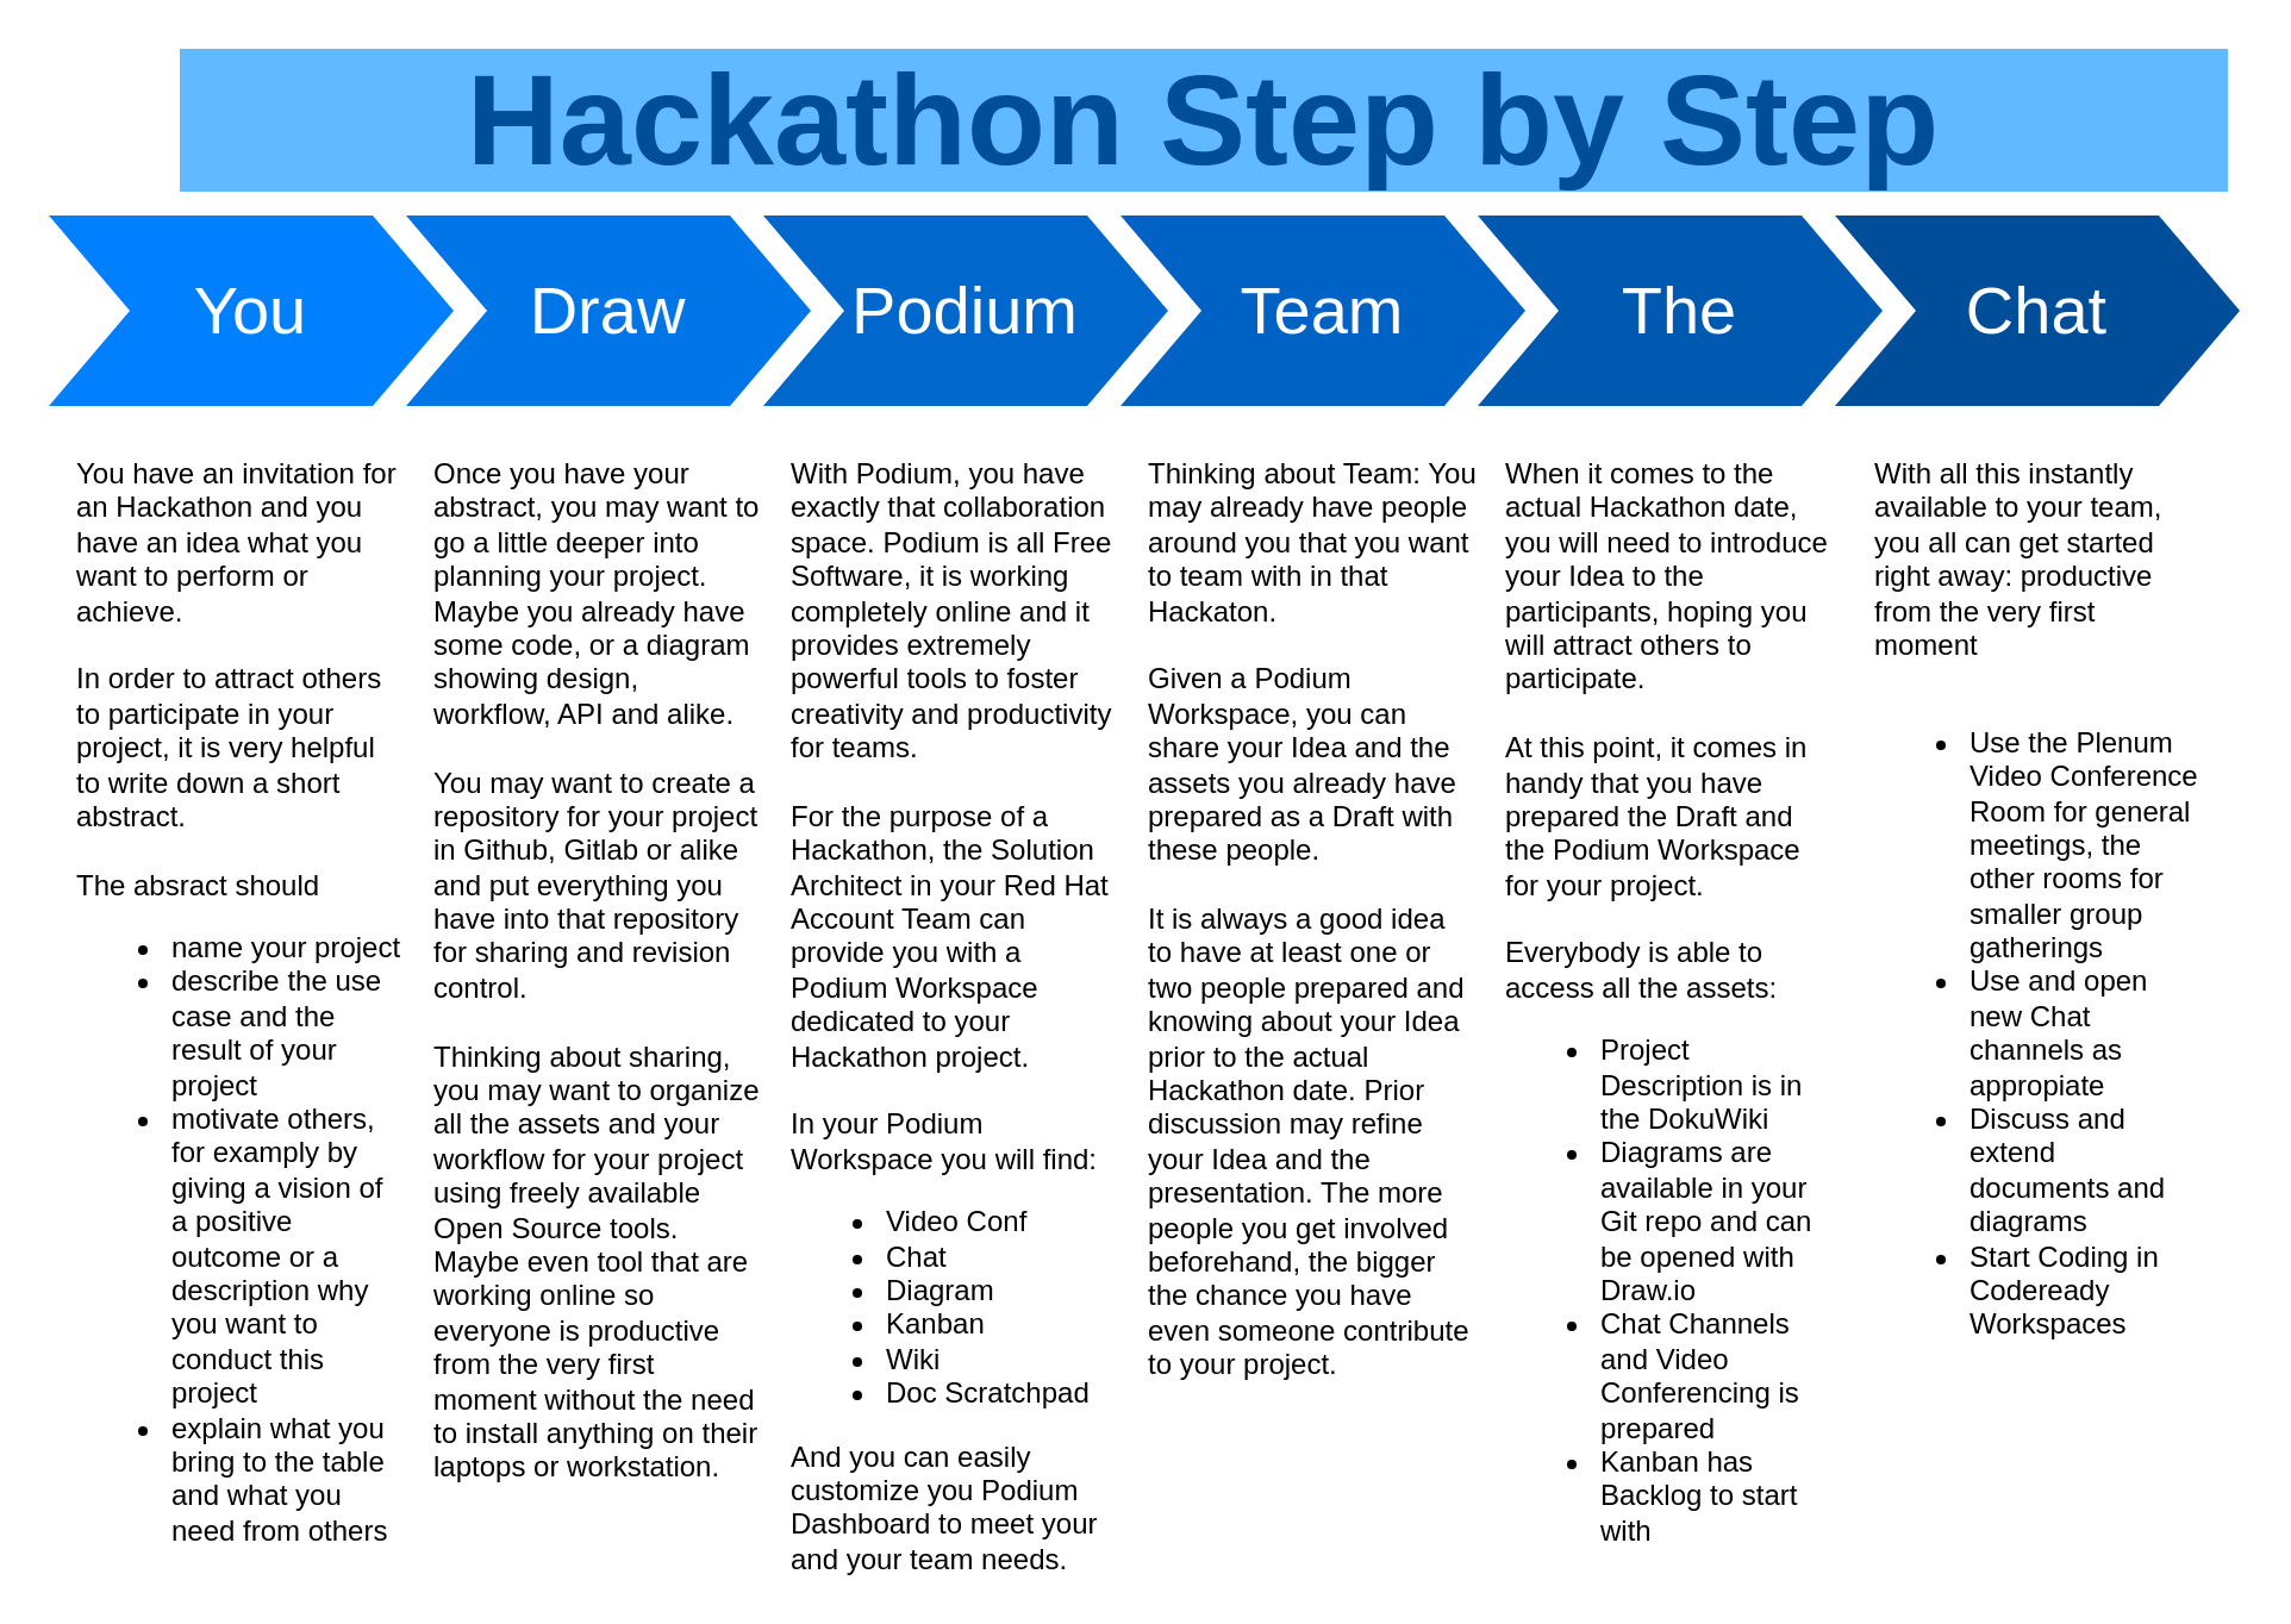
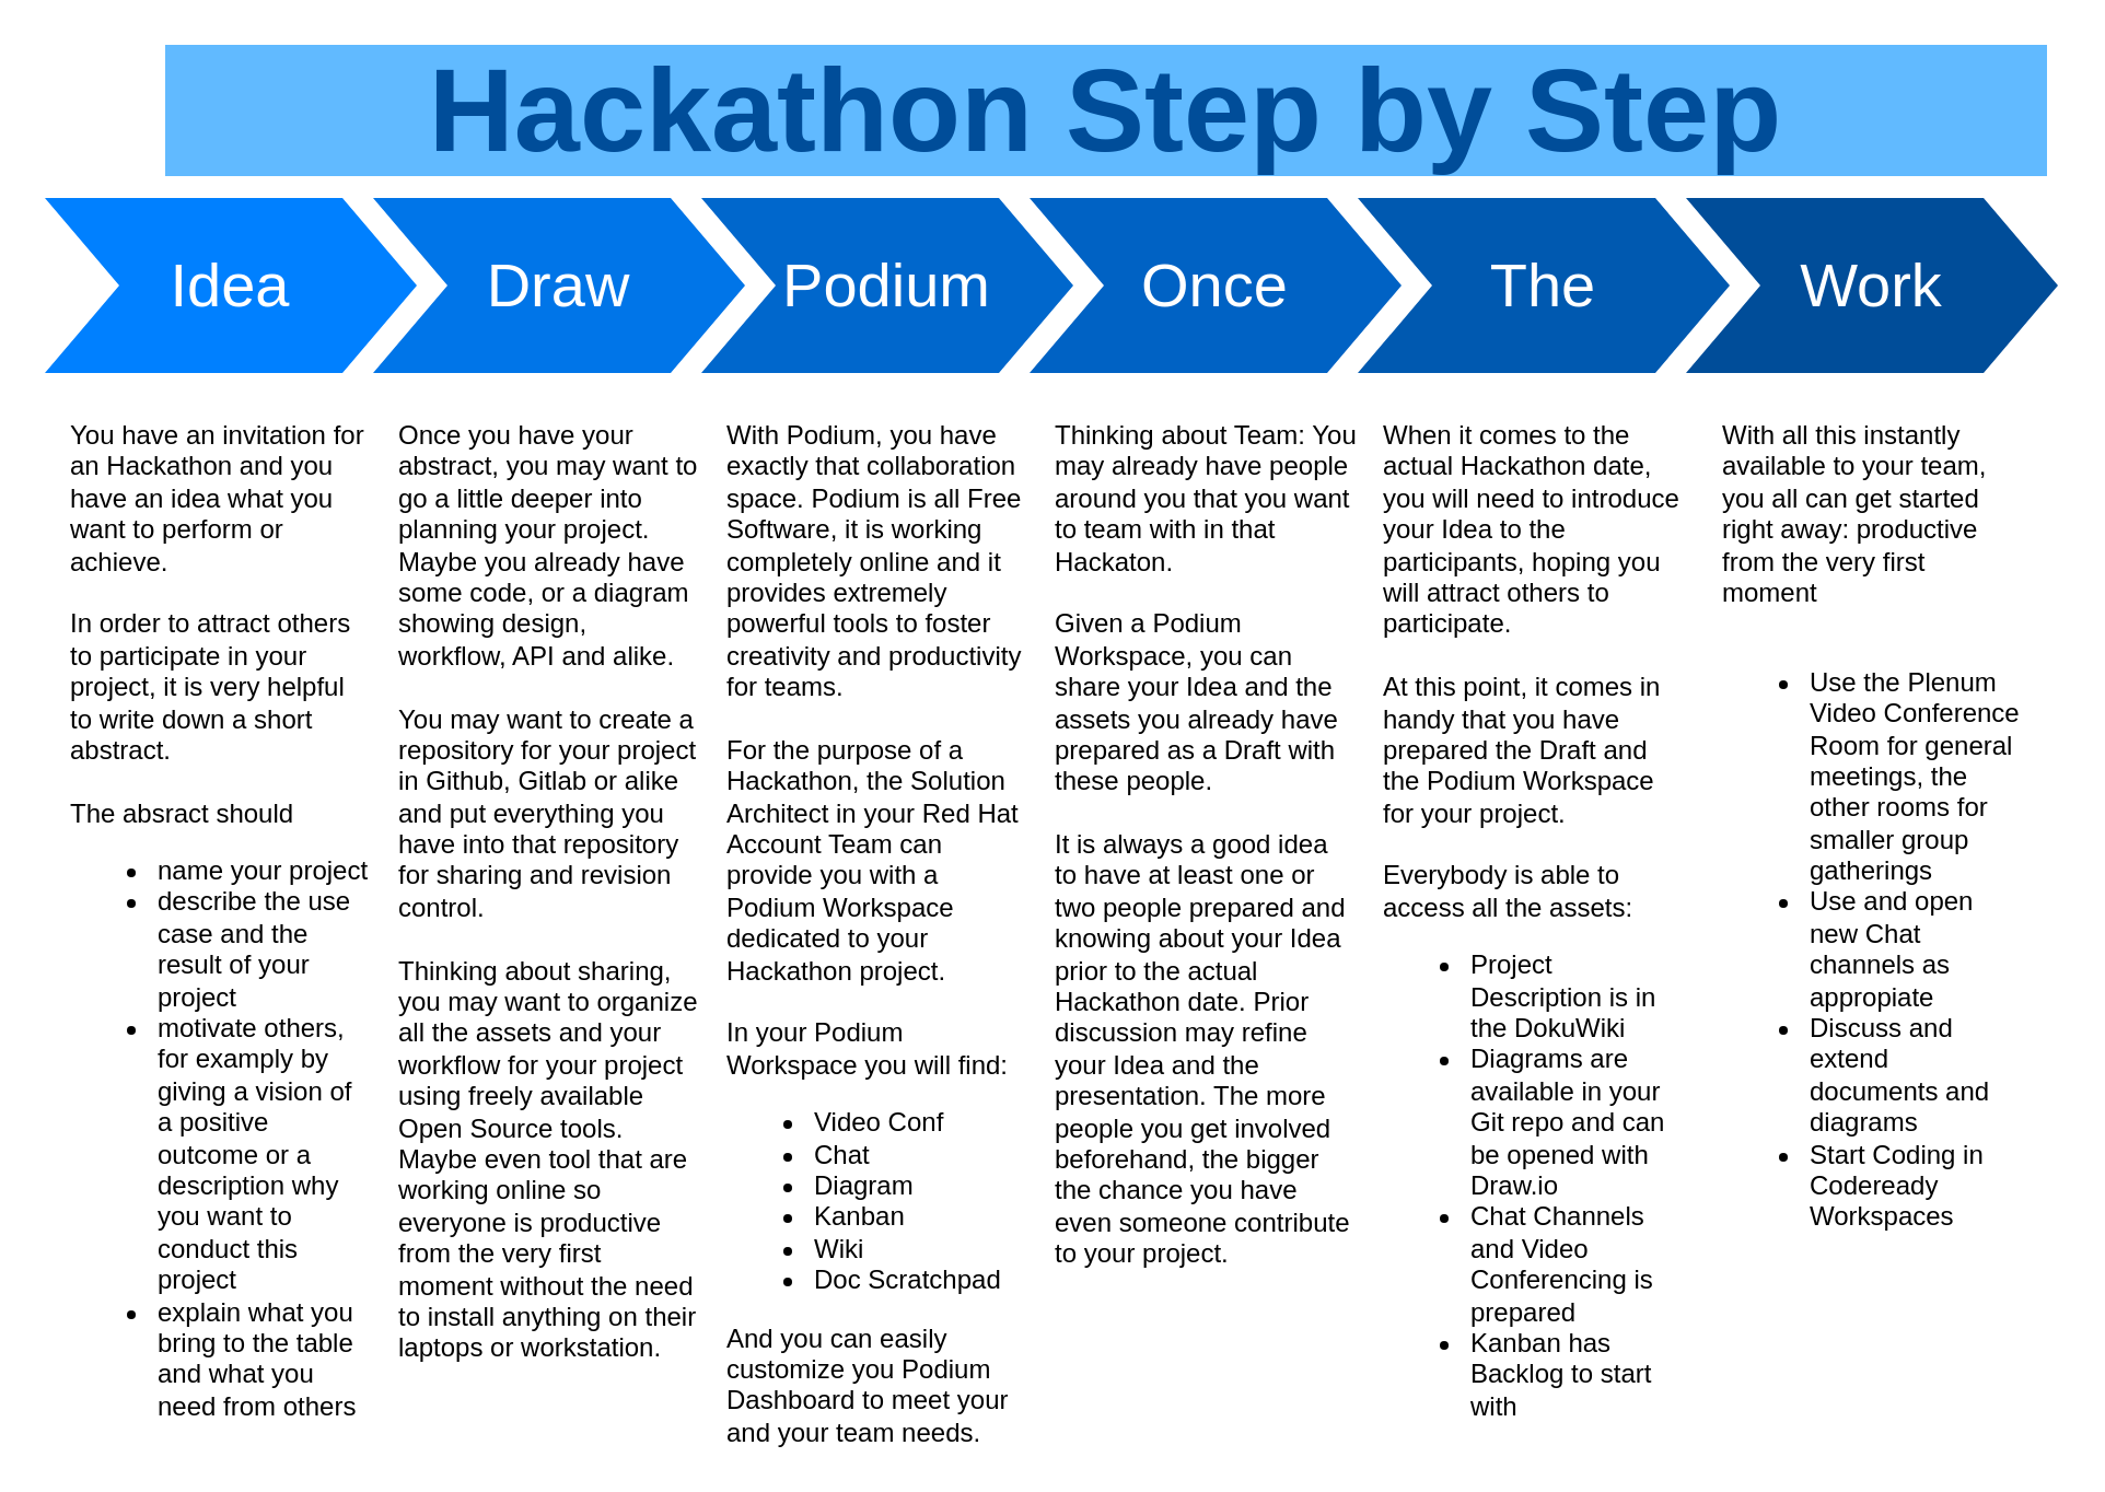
- <mxCell id="2" value="You" style="shape=step;whiteSpace=wrap;html=1;fontSize=28;fillColor=#0080FF;fontColor=#FFFFFF;strokeColor=none;" parent="1" vertex="1"><mxGeometry x="20" y="90" width="170" height="80" as="geometry" /></mxCell>
+ <mxCell id="2" value="Idea" style="shape=step;whiteSpace=wrap;html=1;fontSize=28;fillColor=#0080FF;fontColor=#FFFFFF;strokeColor=none;" parent="1" vertex="1"><mxGeometry x="20" y="90" width="170" height="80" as="geometry" /></mxCell>
- <mxCell id="5" value="Team" style="shape=step;whiteSpace=wrap;html=1;fontSize=28;fillColor=#0062C4;fontColor=#FFFFFF;strokeColor=none;" parent="1" vertex="1"><mxGeometry x="470" y="90" width="170" height="80" as="geometry" /></mxCell>
+ <mxCell id="5" value="Once" style="shape=step;whiteSpace=wrap;html=1;fontSize=28;fillColor=#0062C4;fontColor=#FFFFFF;strokeColor=none;" parent="1" vertex="1"><mxGeometry x="470" y="90" width="170" height="80" as="geometry" /></mxCell>
- <mxCell id="7" value="Chat" style="shape=step;whiteSpace=wrap;html=1;fontSize=28;fillColor=#004D99;fontColor=#FFFFFF;strokeColor=none;" parent="1" vertex="1"><mxGeometry x="770" y="90" width="170" height="80" as="geometry" /></mxCell>
+ <mxCell id="7" value="Work" style="shape=step;whiteSpace=wrap;html=1;fontSize=28;fillColor=#004D99;fontColor=#FFFFFF;strokeColor=none;" parent="1" vertex="1"><mxGeometry x="770" y="90" width="170" height="80" as="geometry" /></mxCell>
